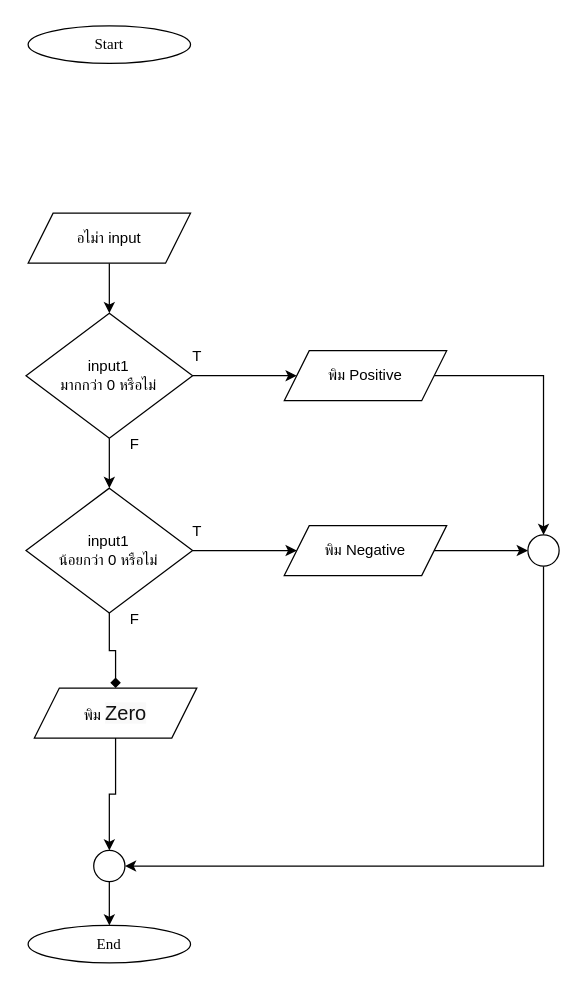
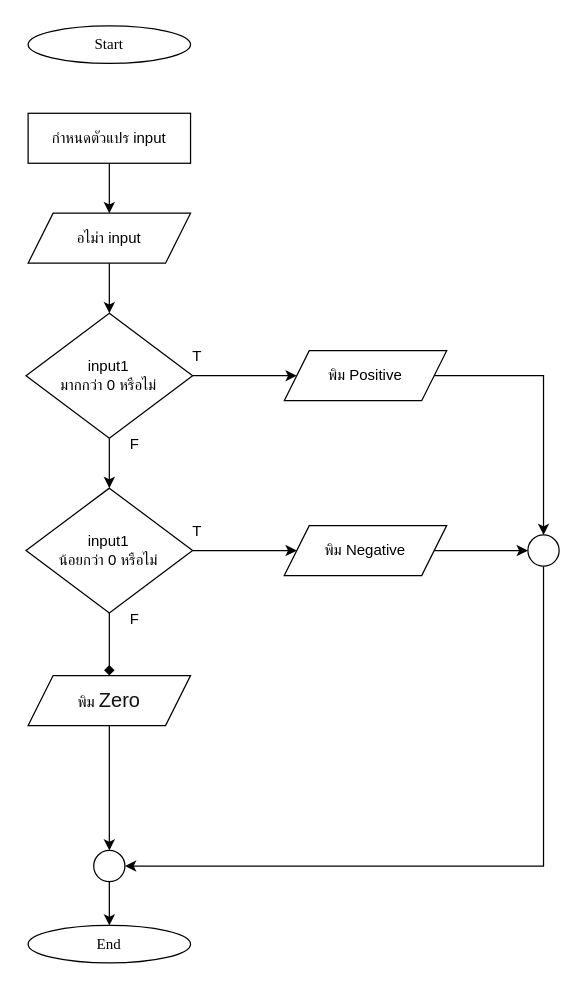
+ <mxCell id="4" value="กำหนดตัวแปร input" style="rounded=0;whiteSpace=wrap;html=1;" vertex="1" parent="1"><mxGeometry x="22" y="90" width="130" height="40" as="geometry" /></mxCell>
+ <mxCell id="3" value="" style="edgeStyle=orthogonalEdgeStyle;rounded=0;orthogonalLoop=1;jettySize=auto;html=1;" edge="1" parent="1" source="4" target="6"><mxGeometry relative="1" as="geometry" /></mxCell>
- <mxCell id="25" value="พิม&amp;nbsp;&lt;span style=&quot;color: rgb(17, 17, 17); font-family: noto-sans-thai, noto-sans, sans-serif; font-size: 16px; text-align: start; background-color: rgb(249, 249, 249);&quot;&gt;Zero&lt;/span&gt;" style="shape=parallelogram;perimeter=parallelogramPerimeter;whiteSpace=wrap;html=1;fixedSize=1;" vertex="1" parent="1"><mxGeometry x="27" y="550" width="130" height="40" as="geometry" /></mxCell>
+ <mxCell id="25" value="พิม&amp;nbsp;&lt;span style=&quot;color: rgb(17, 17, 17); font-family: noto-sans-thai, noto-sans, sans-serif; font-size: 16px; text-align: start; background-color: rgb(249, 249, 249);&quot;&gt;Zero&lt;/span&gt;" style="shape=parallelogram;perimeter=parallelogramPerimeter;whiteSpace=wrap;html=1;fixedSize=1;" vertex="1" parent="1"><mxGeometry x="22" y="540" width="130" height="40" as="geometry" /></mxCell>
